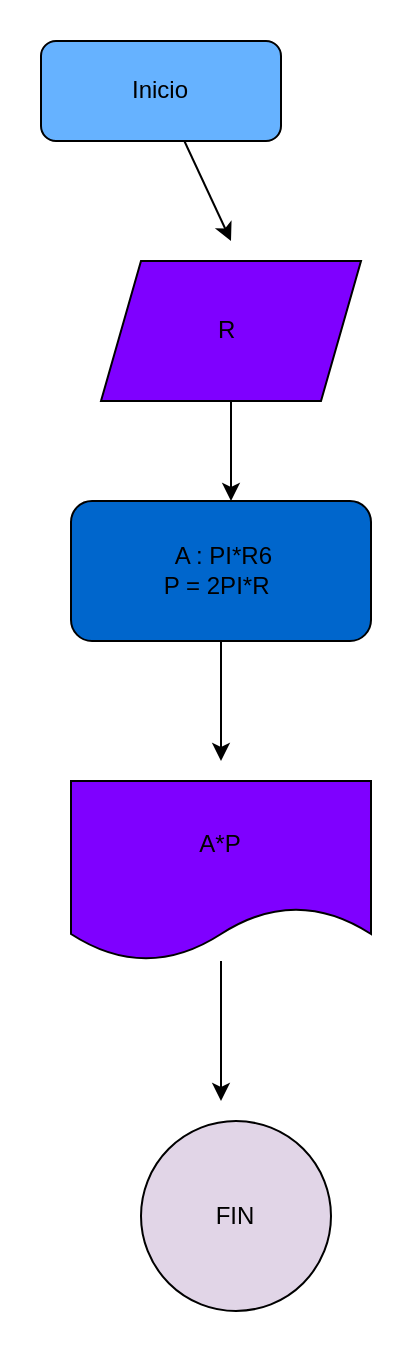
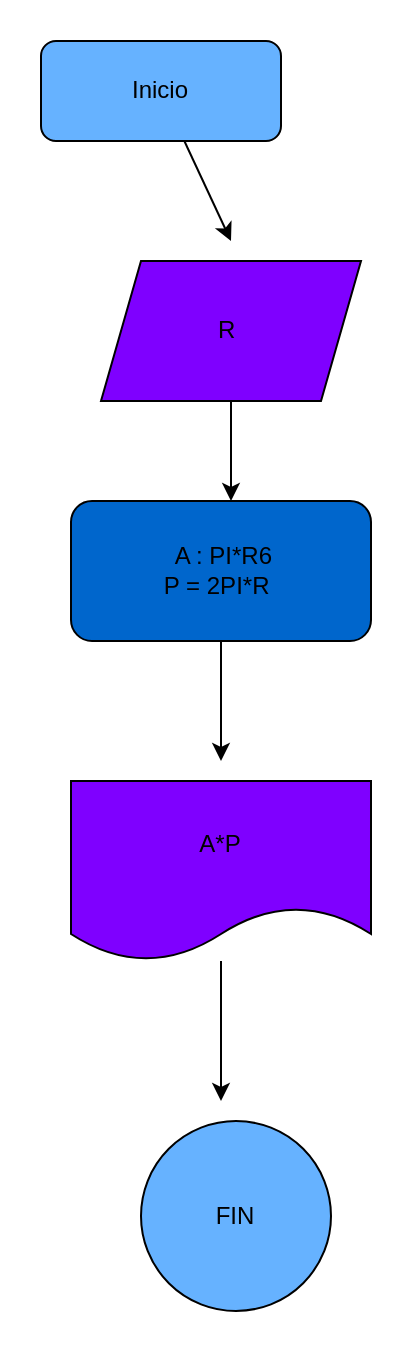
- <mxCell id="10" value="FIN" style="ellipse;whiteSpace=wrap;html=1;aspect=fixed;fillColor=#e1d5e7;" vertex="1" parent="1"><mxGeometry x="70" y="560" width="95" height="95" as="geometry" /></mxCell>
+ <mxCell id="10" value="FIN" style="ellipse;whiteSpace=wrap;html=1;aspect=fixed;fillColor=#66B2FF;" vertex="1" parent="1"><mxGeometry x="70" y="560" width="95" height="95" as="geometry" /></mxCell>
